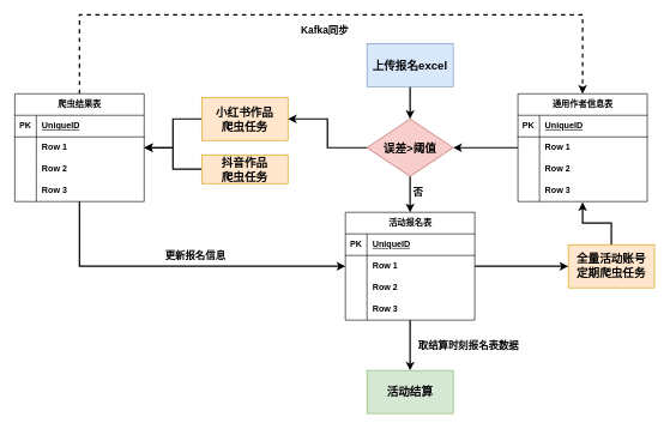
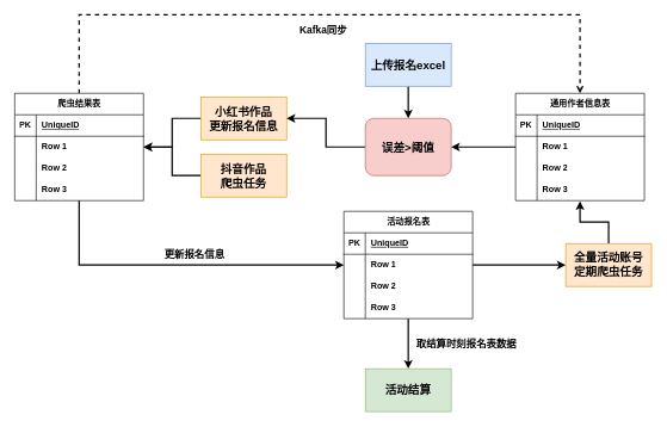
- <mxCell id="38" style="edgeStyle=orthogonalEdgeStyle;rounded=0;orthogonalLoop=1;jettySize=auto;html=1;entryX=0.5;entryY=0;entryDx=0;entryDy=0;exitX=0.5;exitY=0;exitDx=0;exitDy=0;strokeWidth=2;dashed=1;fontStyle=1" edge="1" parent="1" source="40" target="23"><mxGeometry relative="1" as="geometry"><Array as="points"><mxPoint x="110" y="20" /><mxPoint x="810" y="20" /></Array></mxGeometry></mxCell>
+ <mxCell id="38" style="edgeStyle=orthogonalEdgeStyle;rounded=0;orthogonalLoop=1;jettySize=auto;html=1;entryX=0.5;entryY=0;entryDx=0;entryDy=0;exitX=0.5;exitY=0;exitDx=0;exitDy=0;strokeWidth=2;dashed=1;fontStyle=1;endArrow=open;" edge="1" parent="1" source="40" target="23"><mxGeometry relative="1" as="geometry"><Array as="points"><mxPoint x="110" y="20" /><mxPoint x="810" y="20" /></Array></mxGeometry></mxCell>
- <mxCell id="5" value="&lt;font size=&quot;3&quot;&gt;小红书作品&lt;br&gt;爬虫任务&lt;br&gt;&lt;/font&gt;" style="rounded=0;whiteSpace=wrap;html=1;fillColor=#ffe6cc;strokeColor=#d79b00;fontStyle=1" vertex="1" parent="1"><mxGeometry x="280" y="135" width="120" height="60" as="geometry" /></mxCell>
+ <mxCell id="5" value="&lt;font size=&quot;3&quot;&gt;小红书作品&lt;br&gt;更新报名信息&lt;br&gt;&lt;/font&gt;" style="rounded=0;whiteSpace=wrap;html=1;fillColor=#ffe6cc;strokeColor=#d79b00;fontStyle=1" vertex="1" parent="1"><mxGeometry x="280" y="135" width="120" height="60" as="geometry" /></mxCell>
- <mxCell id="57" value="&lt;font style=&quot;font-size: 16px;&quot;&gt;误差&amp;gt;阈值&lt;/font&gt;" style="rhombus;whiteSpace=wrap;html=1;fillColor=#f8cecc;strokeColor=#b85450;fontStyle=1" vertex="1" parent="1"><mxGeometry x="510" y="165" width="120" height="80" as="geometry" /></mxCell>
+ <mxCell id="57" value="&lt;font style=&quot;font-size: 16px;&quot;&gt;误差&amp;gt;阈值&lt;/font&gt;" style="whiteSpace=wrap;html=1;fillColor=#f8cecc;strokeColor=#b85450;fontStyle=1;rounded=1;" vertex="1" parent="1"><mxGeometry x="510" y="165" width="120" height="80" as="geometry" /></mxCell>
- <mxCell id="22" value="&lt;font size=&quot;3&quot;&gt;抖音作品&lt;br&gt;爬虫任务&lt;br&gt;&lt;/font&gt;" style="rounded=0;whiteSpace=wrap;html=1;fillColor=#ffe6cc;strokeColor=#d79b00;fontStyle=1" vertex="1" parent="1"><mxGeometry x="280" y="215" width="120" height="40" as="geometry" /></mxCell>
+ <mxCell id="22" value="&lt;font size=&quot;3&quot;&gt;抖音作品&lt;br&gt;爬虫任务&lt;br&gt;&lt;/font&gt;" style="rounded=0;whiteSpace=wrap;html=1;fillColor=#ffe6cc;strokeColor=#d79b00;fontStyle=1" vertex="1" parent="1"><mxGeometry x="280" y="215" width="120" height="60" as="geometry" /></mxCell>
- <mxCell id="55" style="edgeStyle=orthogonalEdgeStyle;rounded=0;orthogonalLoop=1;jettySize=auto;html=1;entryX=0.5;entryY=0;entryDx=0;entryDy=0;strokeWidth=2;fontStyle=1" edge="1" parent="1" source="57" target="8"><mxGeometry relative="1" as="geometry" /></mxCell>
- <mxCell id="56" value="&lt;b&gt;&lt;font style=&quot;font-size: 14px;&quot;&gt;否&lt;/font&gt;&lt;/b&gt;" style="edgeLabel;html=1;align=center;verticalAlign=middle;resizable=0;points=[];" vertex="1" connectable="0" parent="55"><mxGeometry x="-0.12" y="-1" relative="1" as="geometry"><mxPoint x="11" y="-2" as="offset" /></mxGeometry></mxCell>
